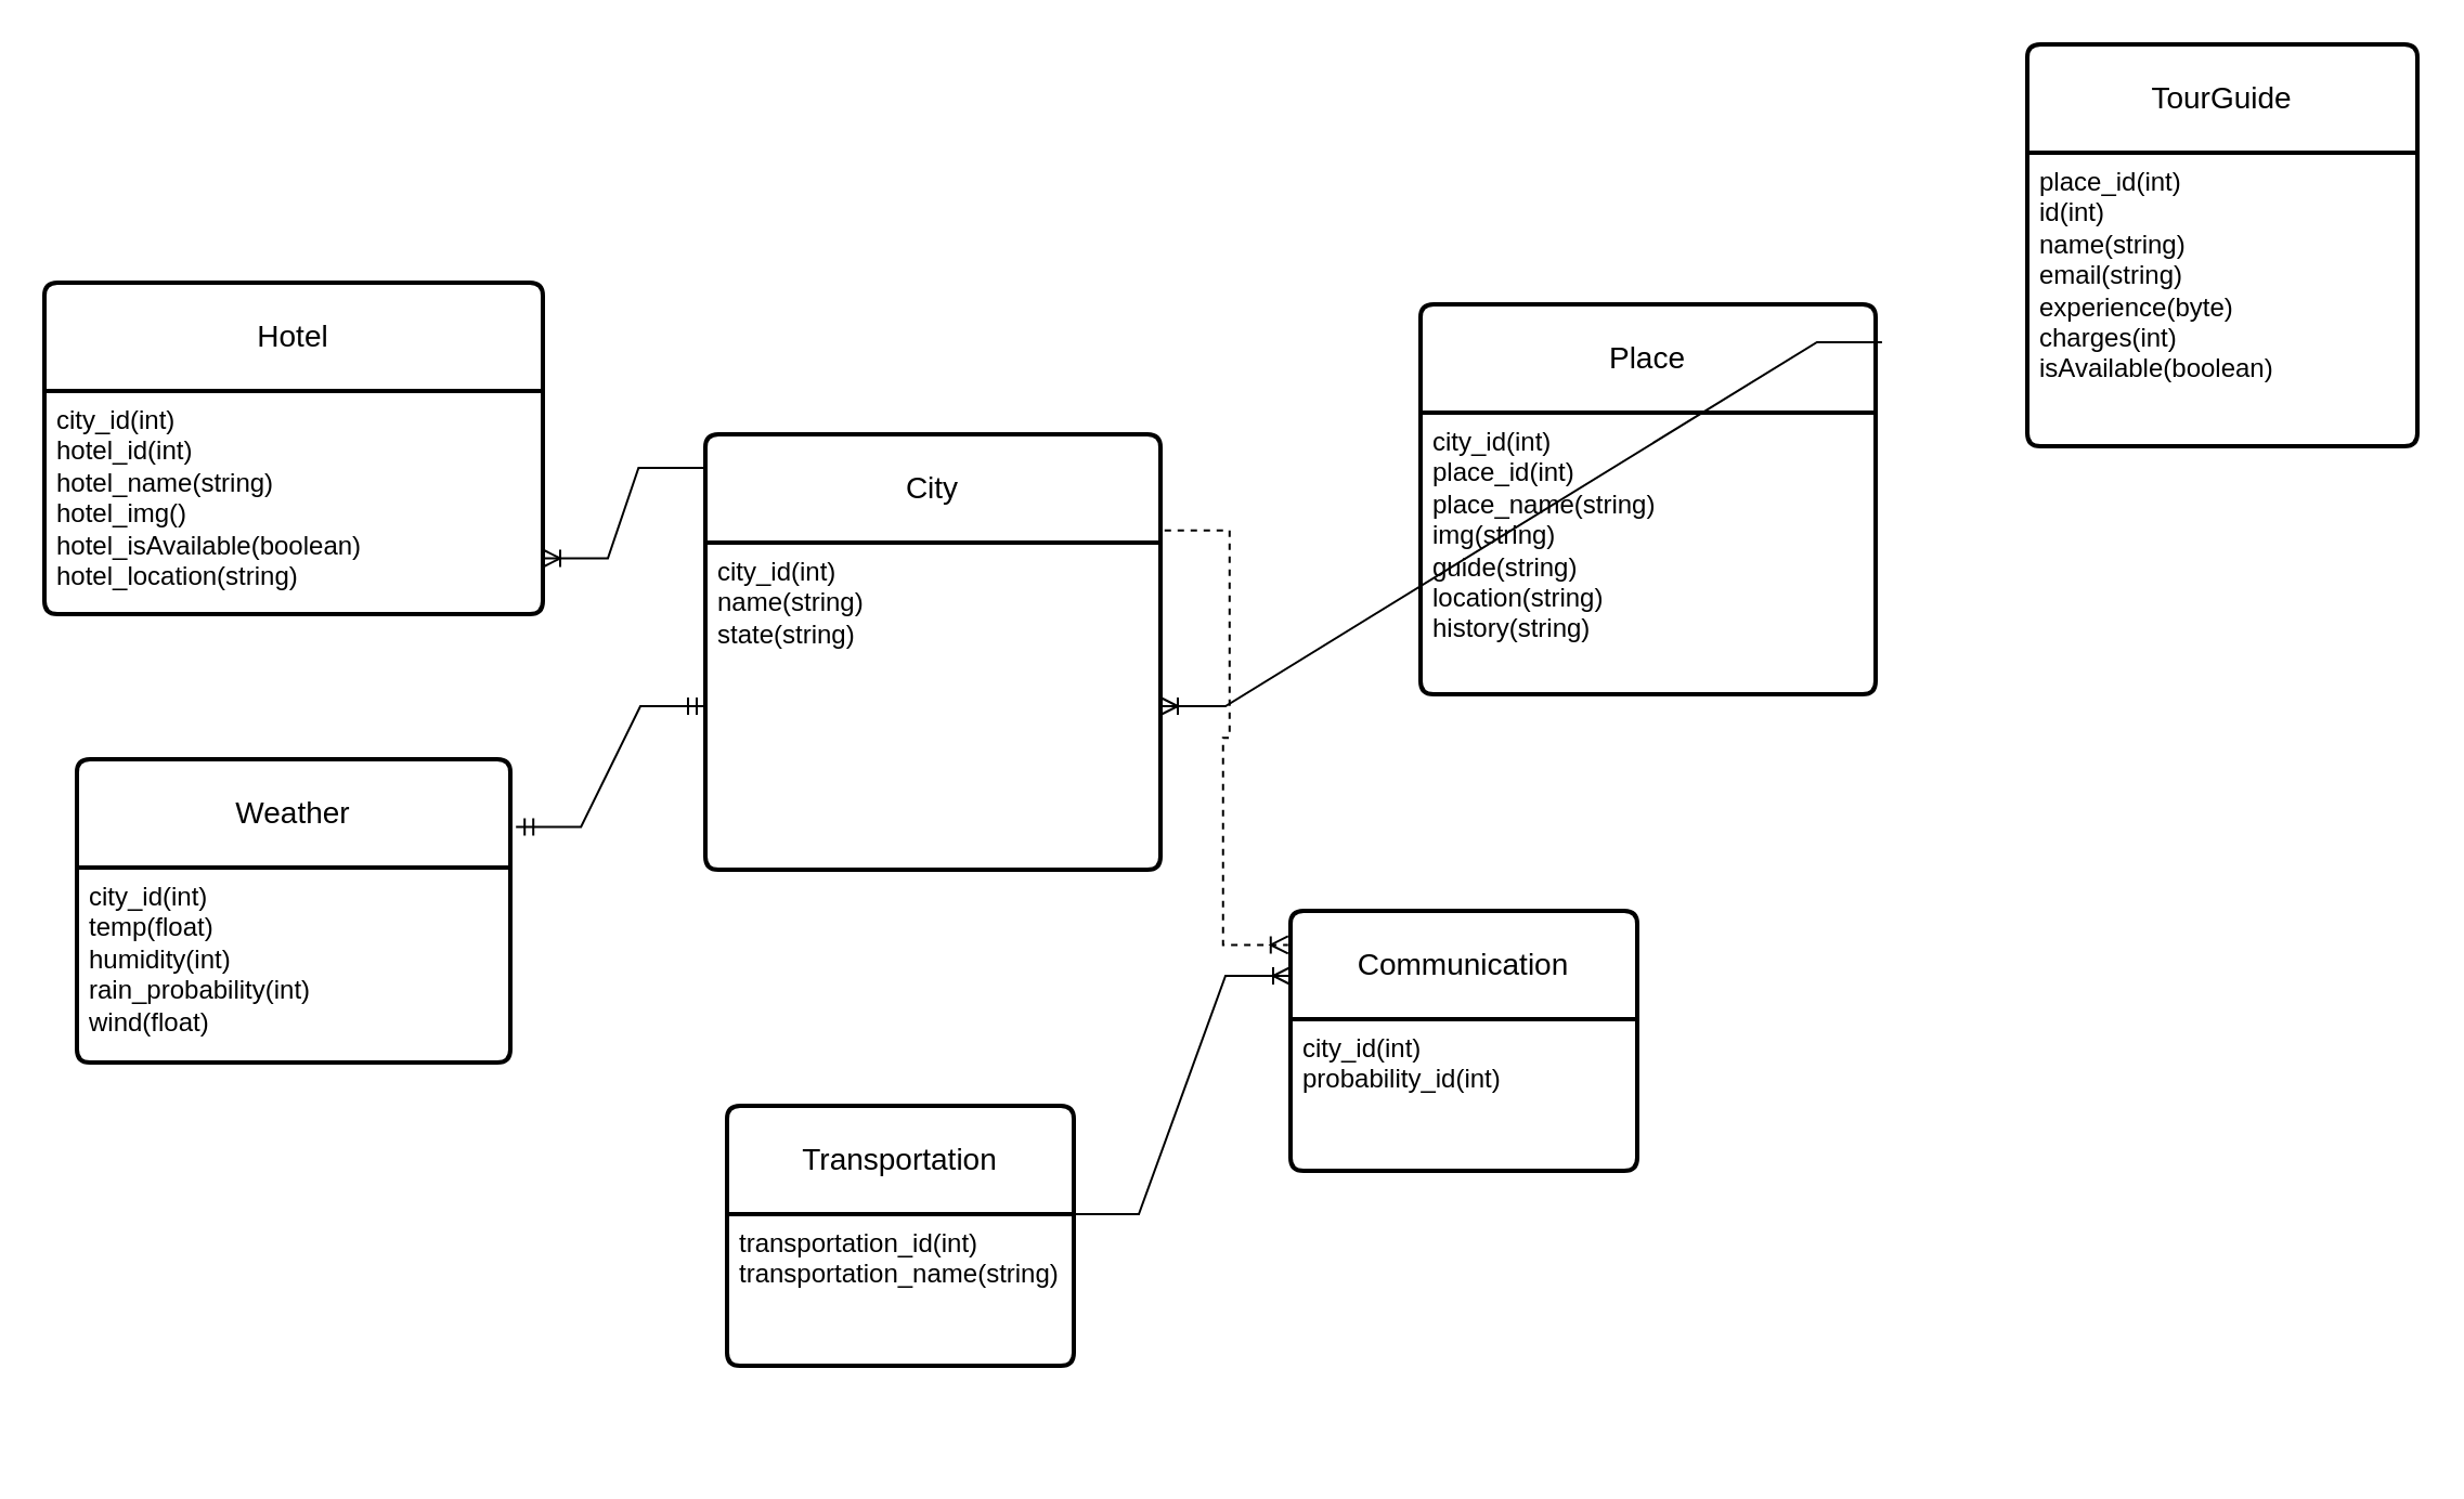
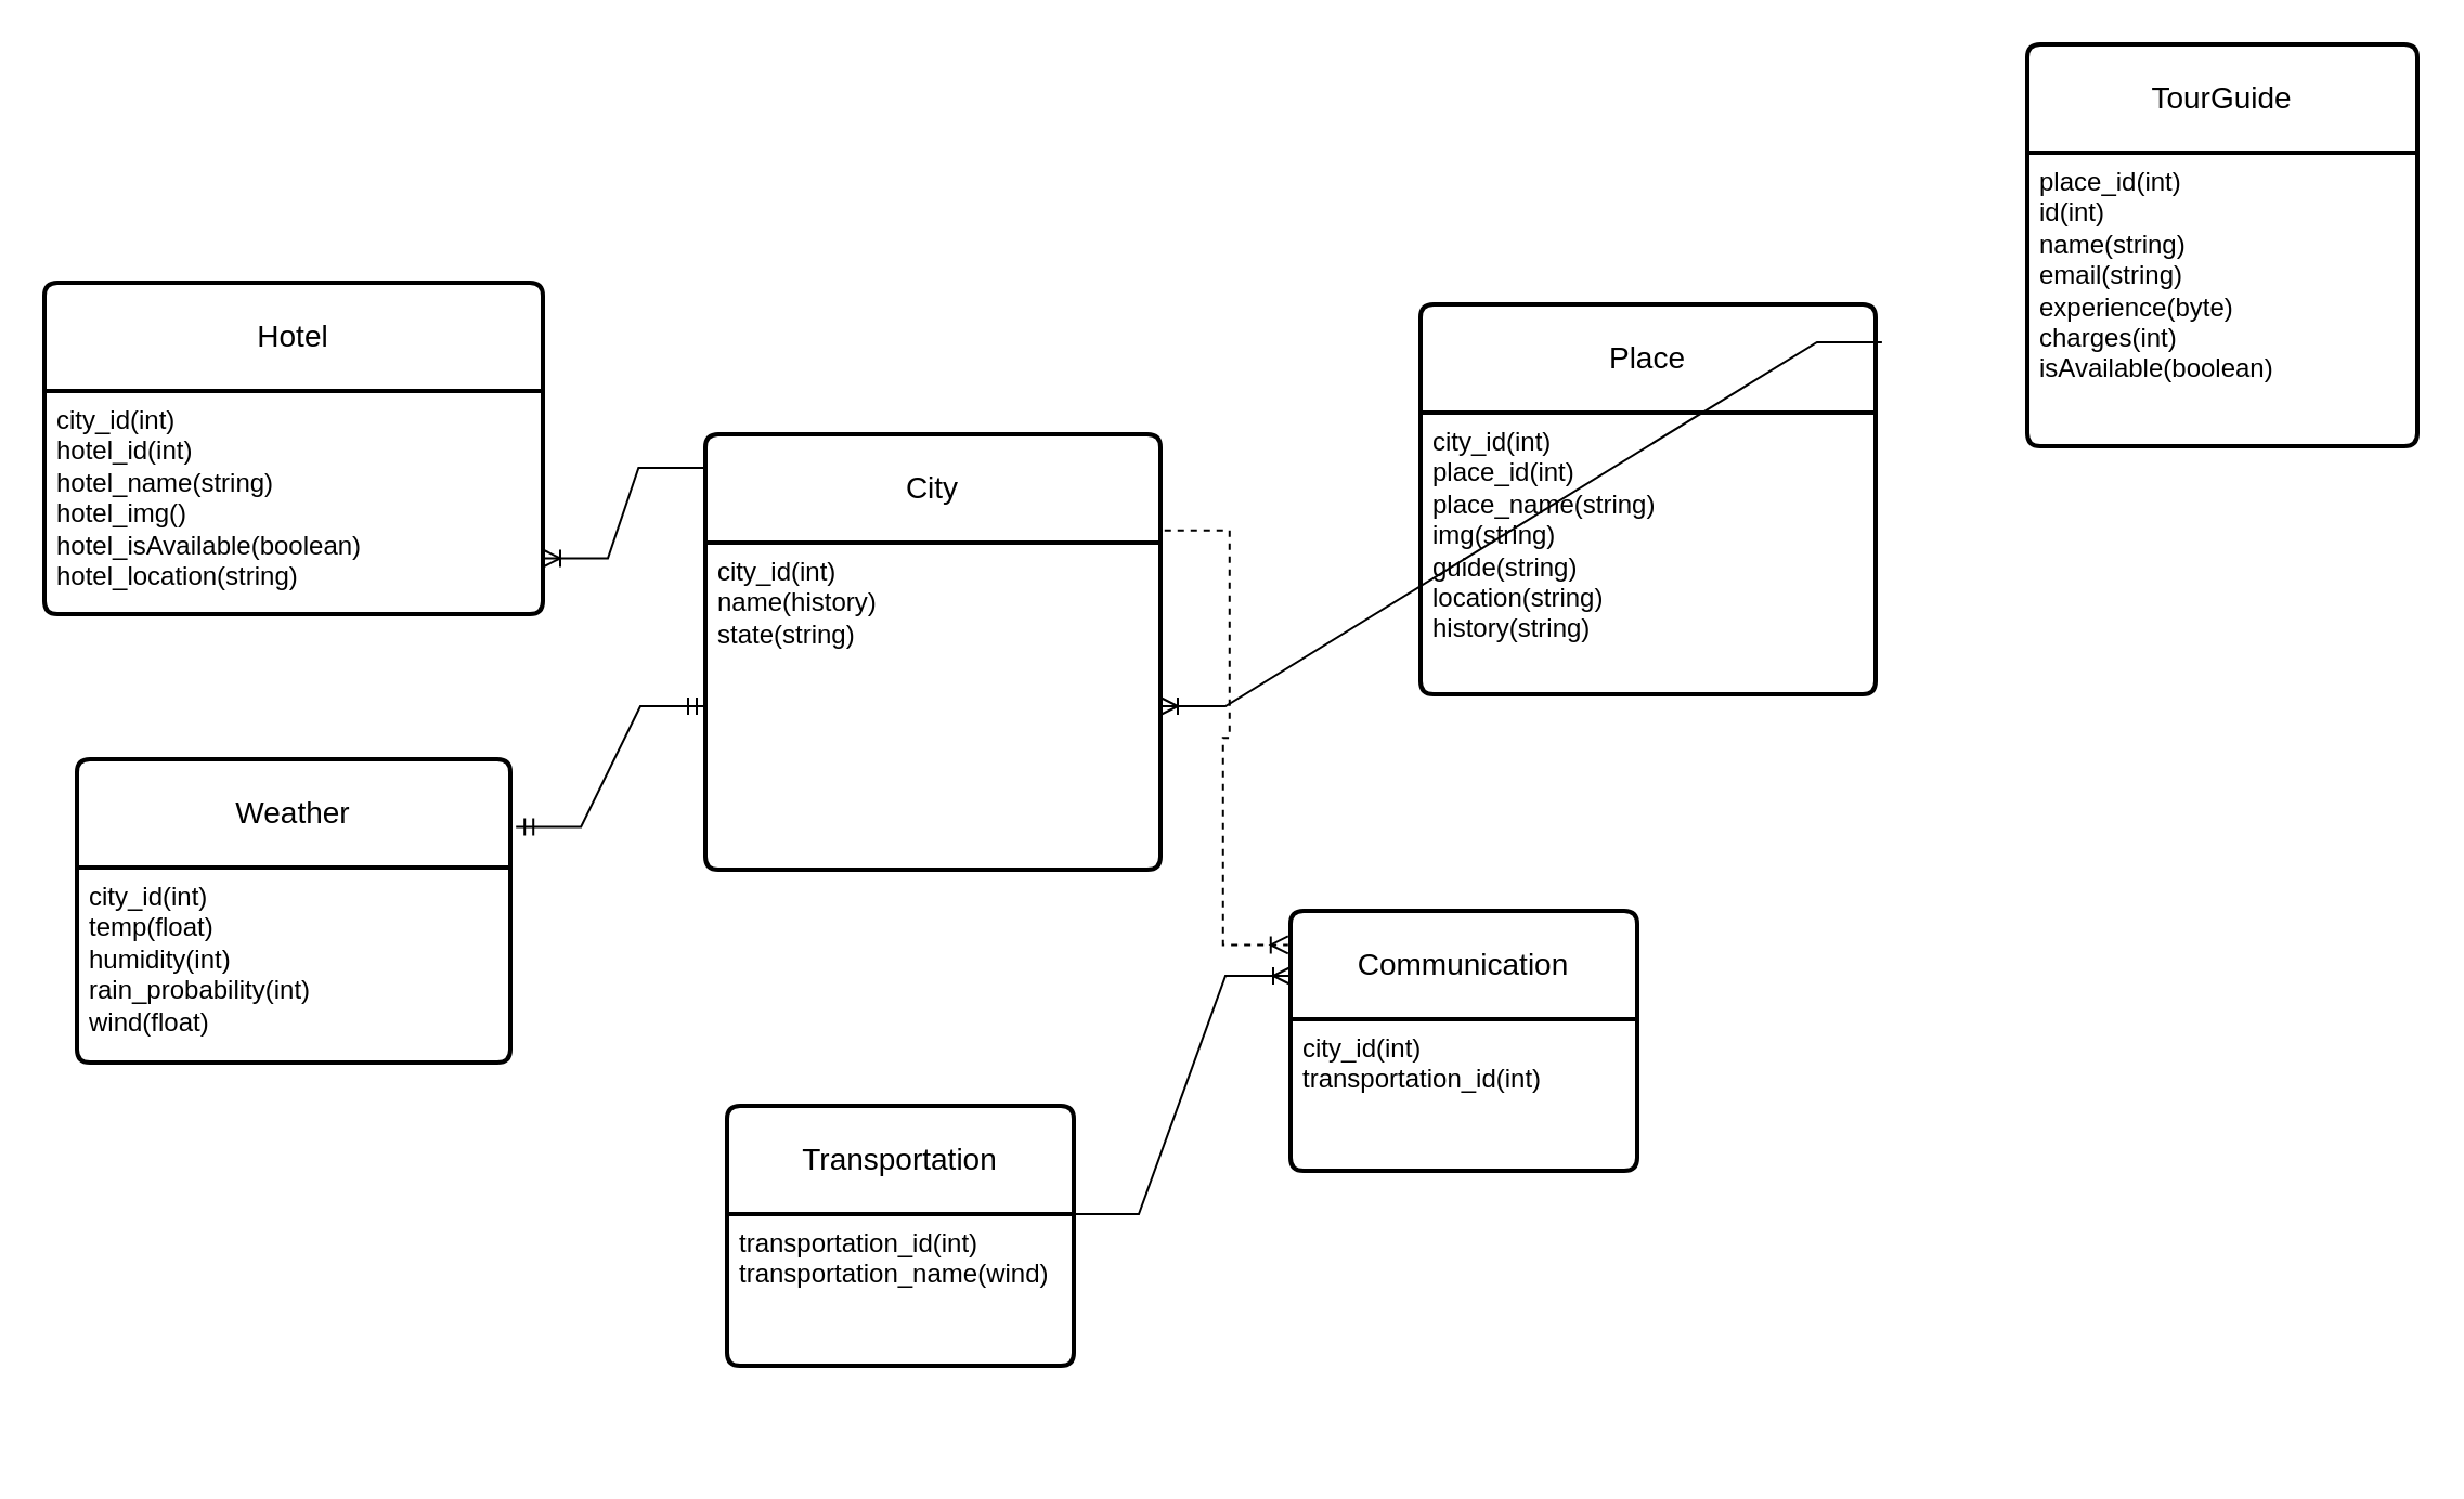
- <mxCell id="3" value="city_id(int)&lt;div&gt;name(string)&lt;div&gt;state(string)&lt;/div&gt;&lt;div&gt;&lt;br&gt;&lt;/div&gt;&lt;div&gt;&lt;br&gt;&lt;/div&gt;&lt;/div&gt;" style="align=left;strokeColor=none;fillColor=none;spacingLeft=4;fontSize=12;verticalAlign=top;resizable=0;rotatable=0;part=1;html=1;" parent="2" vertex="1"><mxGeometry y="50" width="210" height="151" as="geometry" /></mxCell>
+ <mxCell id="3" value="city_id(int)&lt;div&gt;name(history)&lt;div&gt;state(string)&lt;/div&gt;&lt;div&gt;&lt;br&gt;&lt;/div&gt;&lt;div&gt;&lt;br&gt;&lt;/div&gt;&lt;/div&gt;" style="align=left;strokeColor=none;fillColor=none;spacingLeft=4;fontSize=12;verticalAlign=top;resizable=0;rotatable=0;part=1;html=1;" parent="2" vertex="1"><mxGeometry y="50" width="210" height="151" as="geometry" /></mxCell>
- <mxCell id="17" value="city_id(int)&lt;div&gt;probability_id(int)&lt;/div&gt;" style="align=left;strokeColor=none;fillColor=none;spacingLeft=4;fontSize=12;verticalAlign=top;resizable=0;rotatable=0;part=1;html=1;" parent="16" vertex="1"><mxGeometry y="50" width="160" height="70" as="geometry" /></mxCell>
+ <mxCell id="17" value="city_id(int)&lt;div&gt;transportation_id(int)&lt;/div&gt;" style="align=left;strokeColor=none;fillColor=none;spacingLeft=4;fontSize=12;verticalAlign=top;resizable=0;rotatable=0;part=1;html=1;" parent="16" vertex="1"><mxGeometry y="50" width="160" height="70" as="geometry" /></mxCell>
- <mxCell id="8" value="transportation_id(int)&lt;div&gt;transportation_name(string)&lt;/div&gt;" style="align=left;strokeColor=none;fillColor=none;spacingLeft=4;fontSize=12;verticalAlign=top;resizable=0;rotatable=0;part=1;html=1;" parent="7" vertex="1"><mxGeometry y="50" width="160" height="70" as="geometry" /></mxCell>
+ <mxCell id="8" value="transportation_id(int)&lt;div&gt;transportation_name(wind)&lt;/div&gt;" style="align=left;strokeColor=none;fillColor=none;spacingLeft=4;fontSize=12;verticalAlign=top;resizable=0;rotatable=0;part=1;html=1;" parent="7" vertex="1"><mxGeometry y="50" width="160" height="70" as="geometry" /></mxCell>
